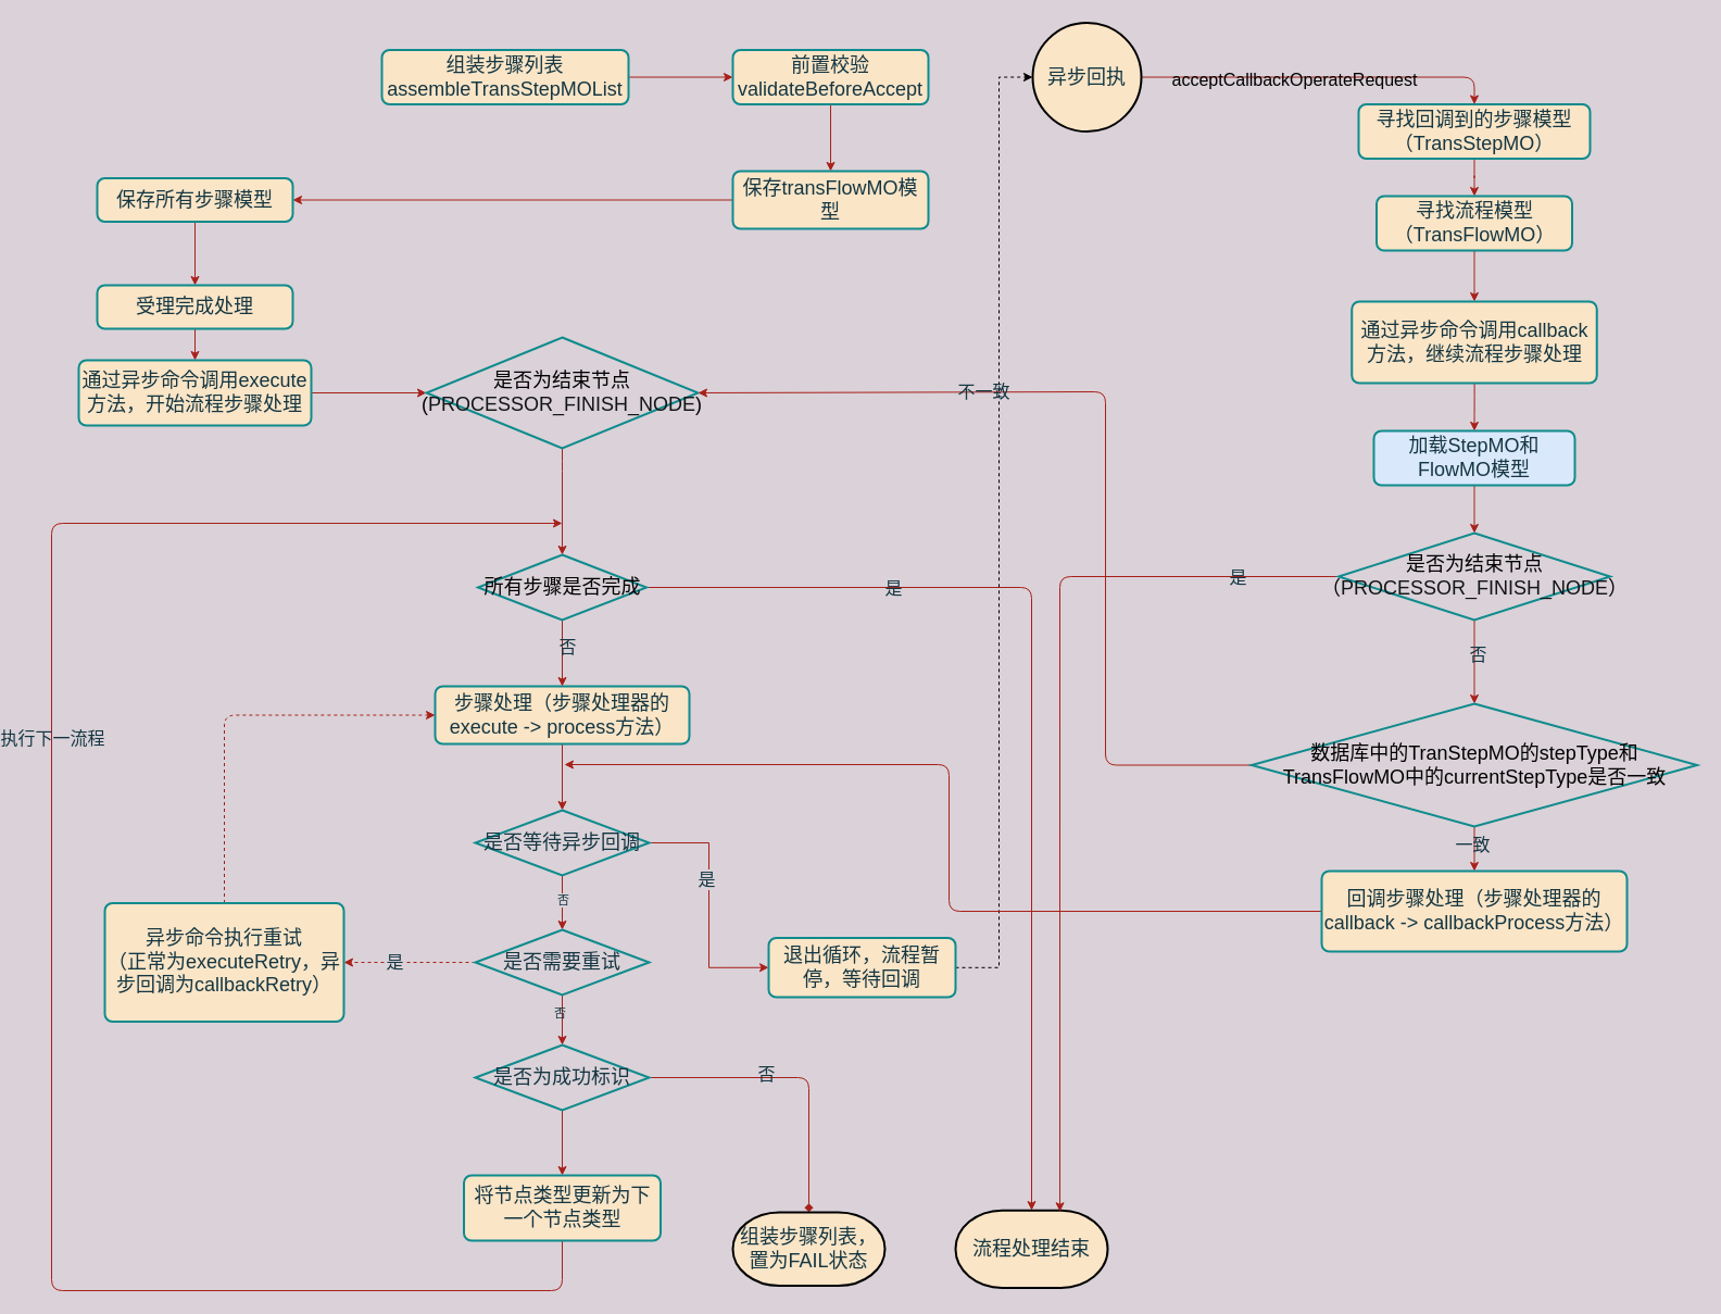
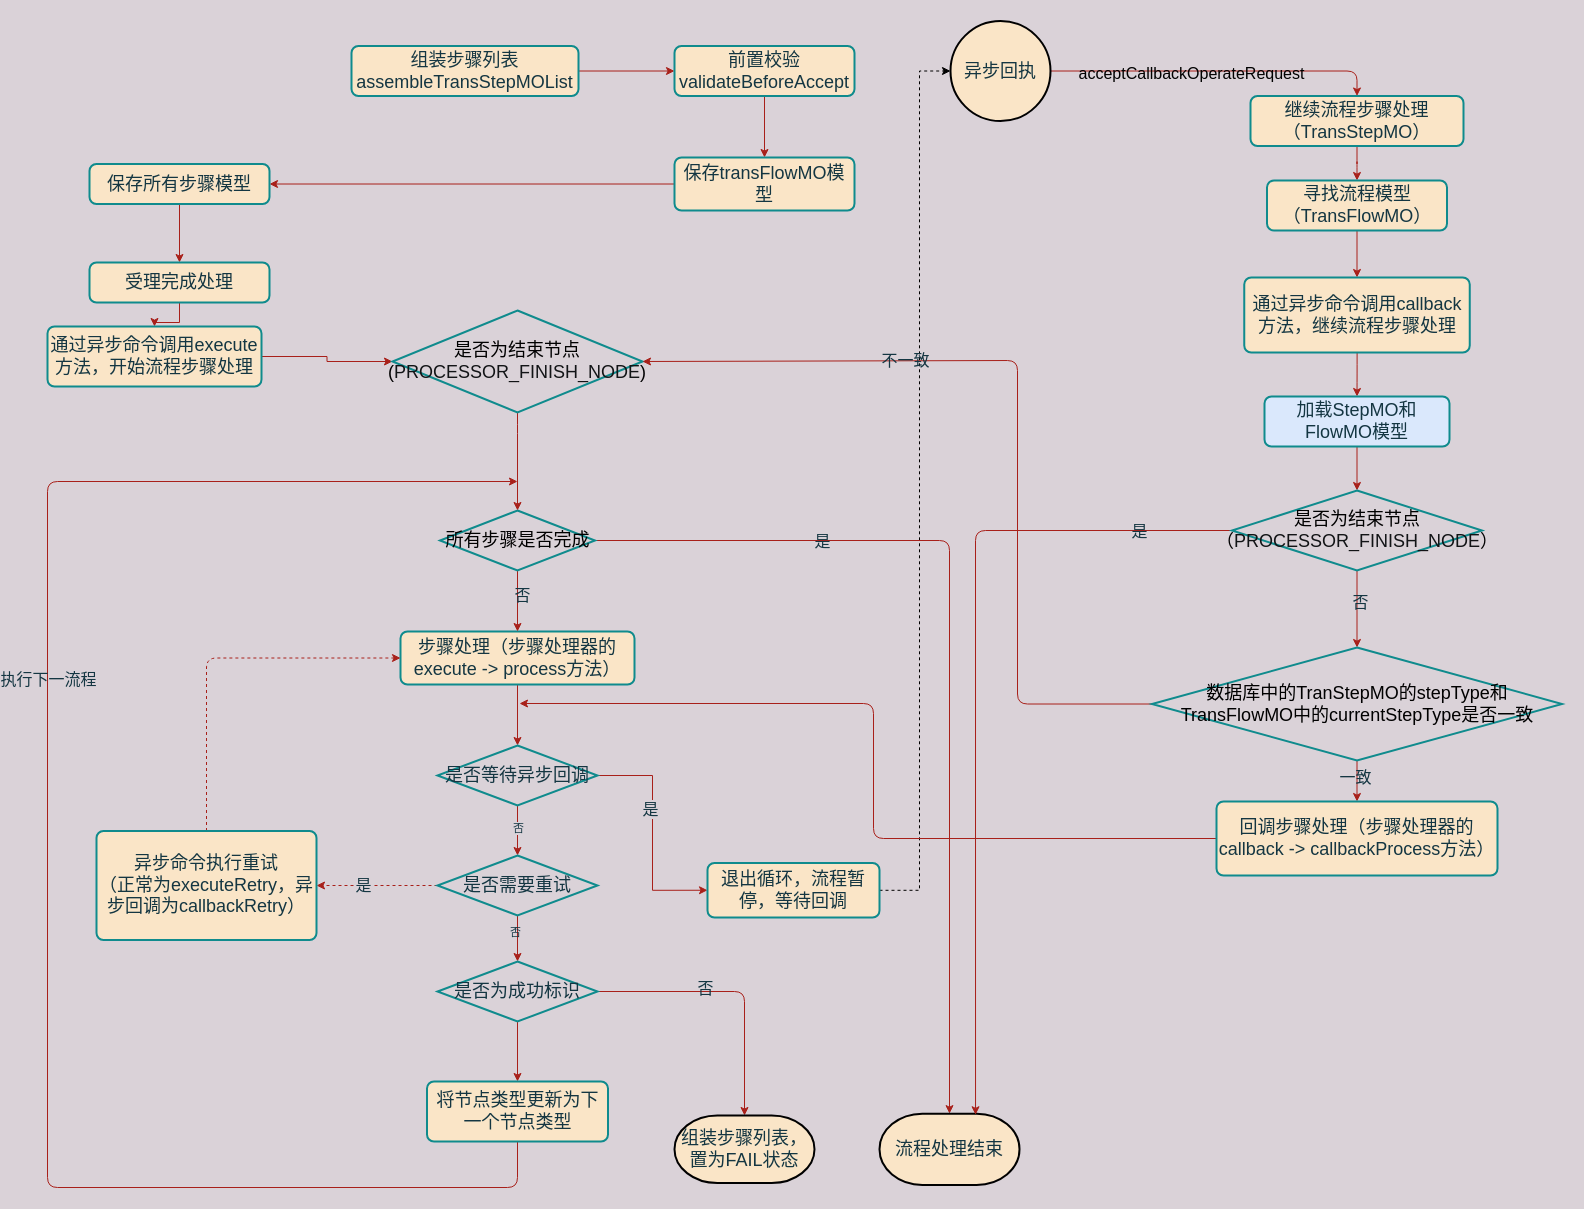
- <mxCell id="50" value="&lt;font style=&quot;font-size: 18px&quot;&gt;寻找回调到的步骤模型&lt;br&gt;（TransStepMO）&lt;/font&gt;" style="rounded=1;whiteSpace=wrap;html=1;absoluteArcSize=1;arcSize=14;strokeWidth=2;fillColor=#FAE5C7;strokeColor=#0F8B8D;fontColor=#143642;" parent="1" vertex="1"><mxGeometry x="1223" y="95.5" width="213" height="50" as="geometry" /></mxCell>
+ <mxCell id="50" value="&lt;font style=&quot;font-size: 18px&quot;&gt;继续流程步骤处理&lt;br&gt;（TransStepMO）&lt;/font&gt;" style="rounded=1;whiteSpace=wrap;html=1;absoluteArcSize=1;arcSize=14;strokeWidth=2;fillColor=#FAE5C7;strokeColor=#0F8B8D;fontColor=#143642;" parent="1" vertex="1"><mxGeometry x="1223" y="95.5" width="213" height="50" as="geometry" /></mxCell>
- <mxCell id="13" value="&lt;font style=&quot;font-size: 18px&quot;&gt;通过异步命令调用execute方法，开始流程步骤处理&lt;/font&gt;" style="rounded=1;whiteSpace=wrap;html=1;absoluteArcSize=1;arcSize=14;strokeWidth=2;fillColor=#FAE5C7;strokeColor=#0F8B8D;fontColor=#143642;" parent="1" vertex="1"><mxGeometry x="45" y="331" width="214" height="60" as="geometry" /></mxCell>
+ <mxCell id="13" value="&lt;font style=&quot;font-size: 18px&quot;&gt;通过异步命令调用execute方法，开始流程步骤处理&lt;/font&gt;" style="rounded=1;whiteSpace=wrap;html=1;absoluteArcSize=1;arcSize=14;strokeWidth=2;fillColor=#FAE5C7;strokeColor=#0F8B8D;fontColor=#143642;" parent="1" vertex="1"><mxGeometry x="20" y="326" width="214" height="60" as="geometry" /></mxCell>
- <mxCell id="30" style="edgeStyle=orthogonalEdgeStyle;curved=0;rounded=1;sketch=0;orthogonalLoop=1;jettySize=auto;html=1;entryX=0.5;entryY=0;entryDx=0;entryDy=0;fontColor=#143642;strokeColor=#A8201A;fillColor=#FAE5C7;entryPerimeter=0;endArrow=diamond;" parent="1" source="33" target="43" edge="1"><mxGeometry relative="1" as="geometry"><mxPoint x="730" y="1165" as="targetPoint" /></mxGeometry></mxCell>
+ <mxCell id="30" style="edgeStyle=orthogonalEdgeStyle;curved=0;rounded=1;sketch=0;orthogonalLoop=1;jettySize=auto;html=1;entryX=0.5;entryY=0;entryDx=0;entryDy=0;fontColor=#143642;strokeColor=#A8201A;fillColor=#FAE5C7;entryPerimeter=0;" parent="1" source="33" target="43" edge="1"><mxGeometry relative="1" as="geometry"><mxPoint x="730" y="1165" as="targetPoint" /></mxGeometry></mxCell>
